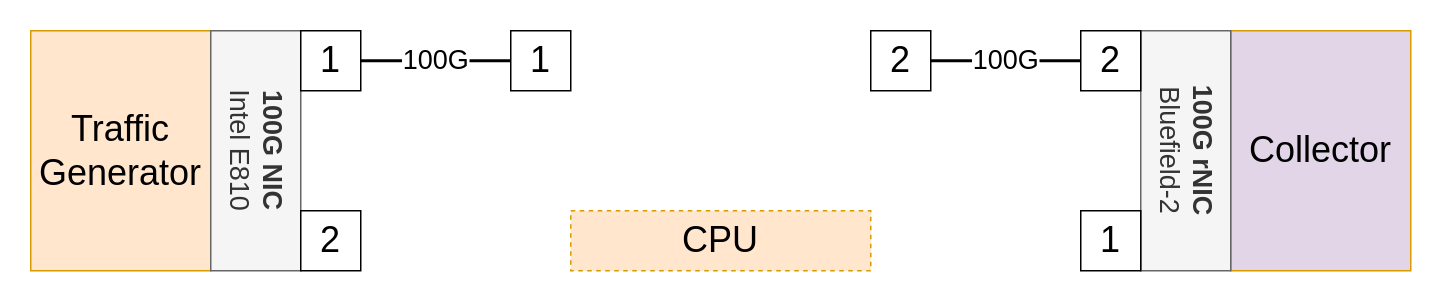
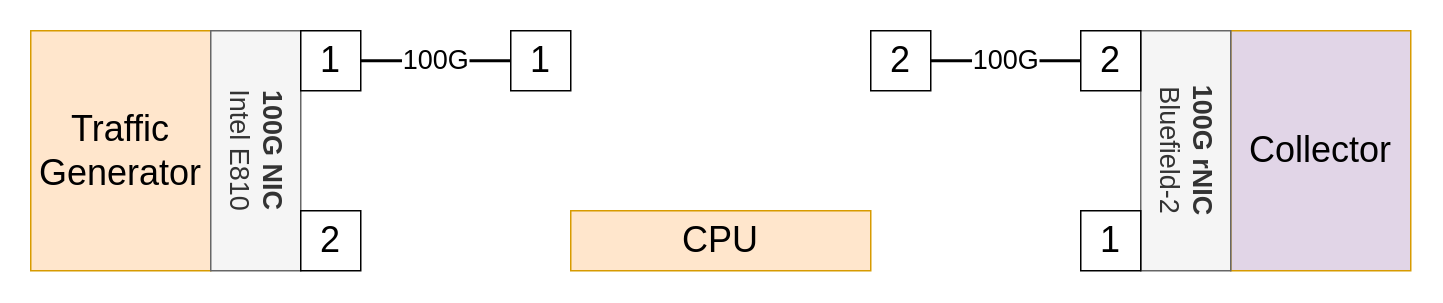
- <mxCell id="14" value="CPU" style="rounded=0;whiteSpace=wrap;html=1;fontSize=24;fillColor=#ffe6cc;strokeColor=#d79b00;dashed=1;" vertex="1" parent="1"><mxGeometry x="380" y="140" width="200" height="40" as="geometry" /></mxCell>
+ <mxCell id="14" value="CPU" style="rounded=0;whiteSpace=wrap;html=1;fontSize=24;fillColor=#ffe6cc;strokeColor=#d79b00;" vertex="1" parent="1"><mxGeometry x="380" y="140" width="200" height="40" as="geometry" /></mxCell>
